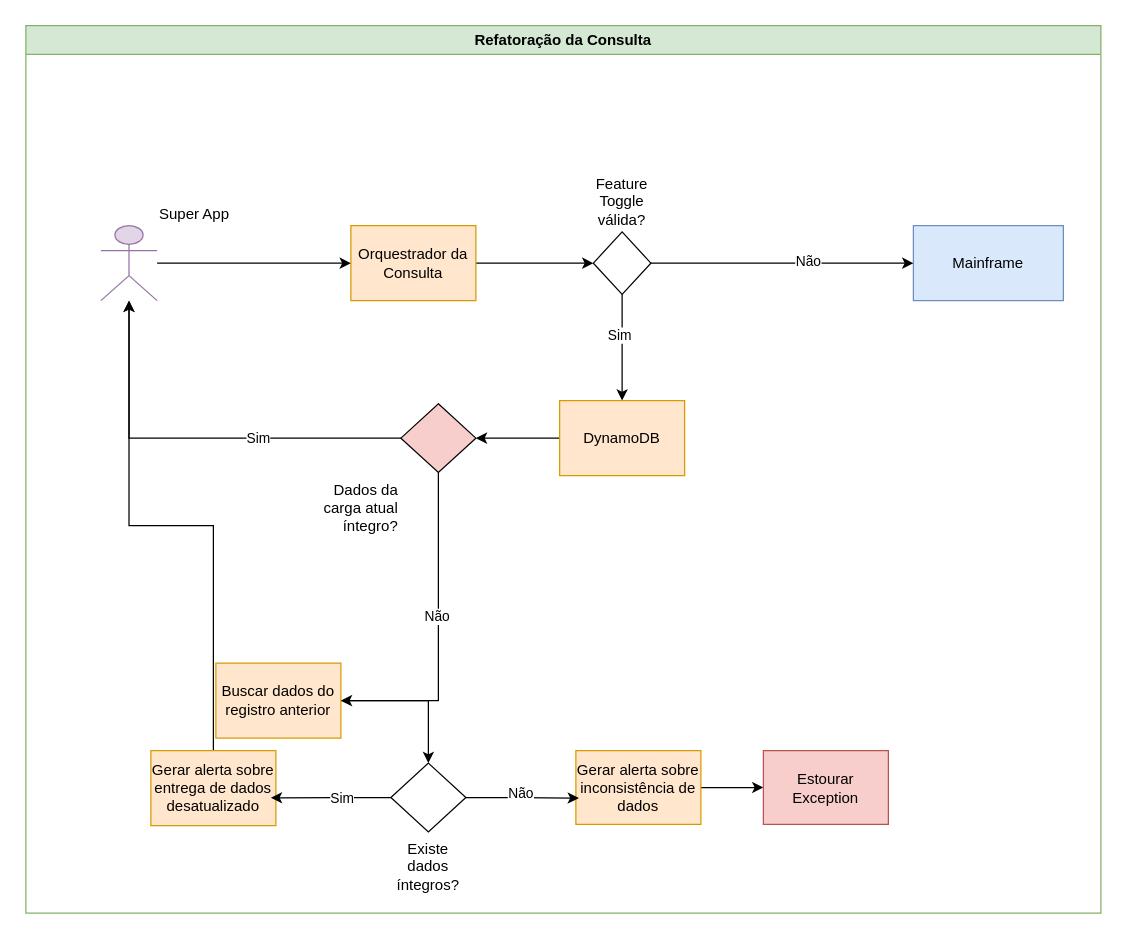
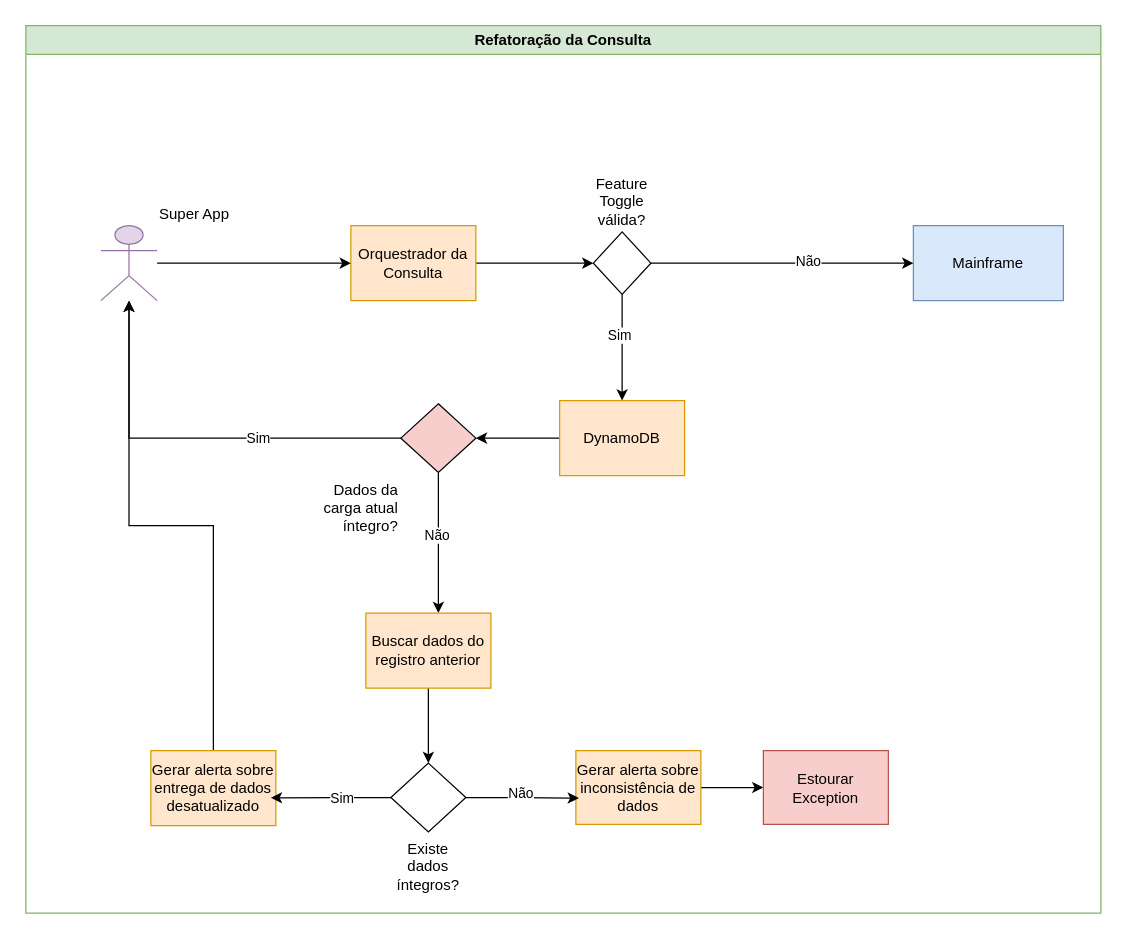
- <mxCell id="20" value="Buscar dados do registro anterior" style="rounded=0;whiteSpace=wrap;html=1;fillColor=#ffe6cc;strokeColor=#d79b00;" vertex="1" parent="1"><mxGeometry x="172" y="530" width="100" height="60" as="geometry" /></mxCell>
+ <mxCell id="20" value="Buscar dados do registro anterior" style="rounded=0;whiteSpace=wrap;html=1;fillColor=#ffe6cc;strokeColor=#d79b00;" vertex="1" parent="1"><mxGeometry x="292" y="490" width="100" height="60" as="geometry" /></mxCell>
